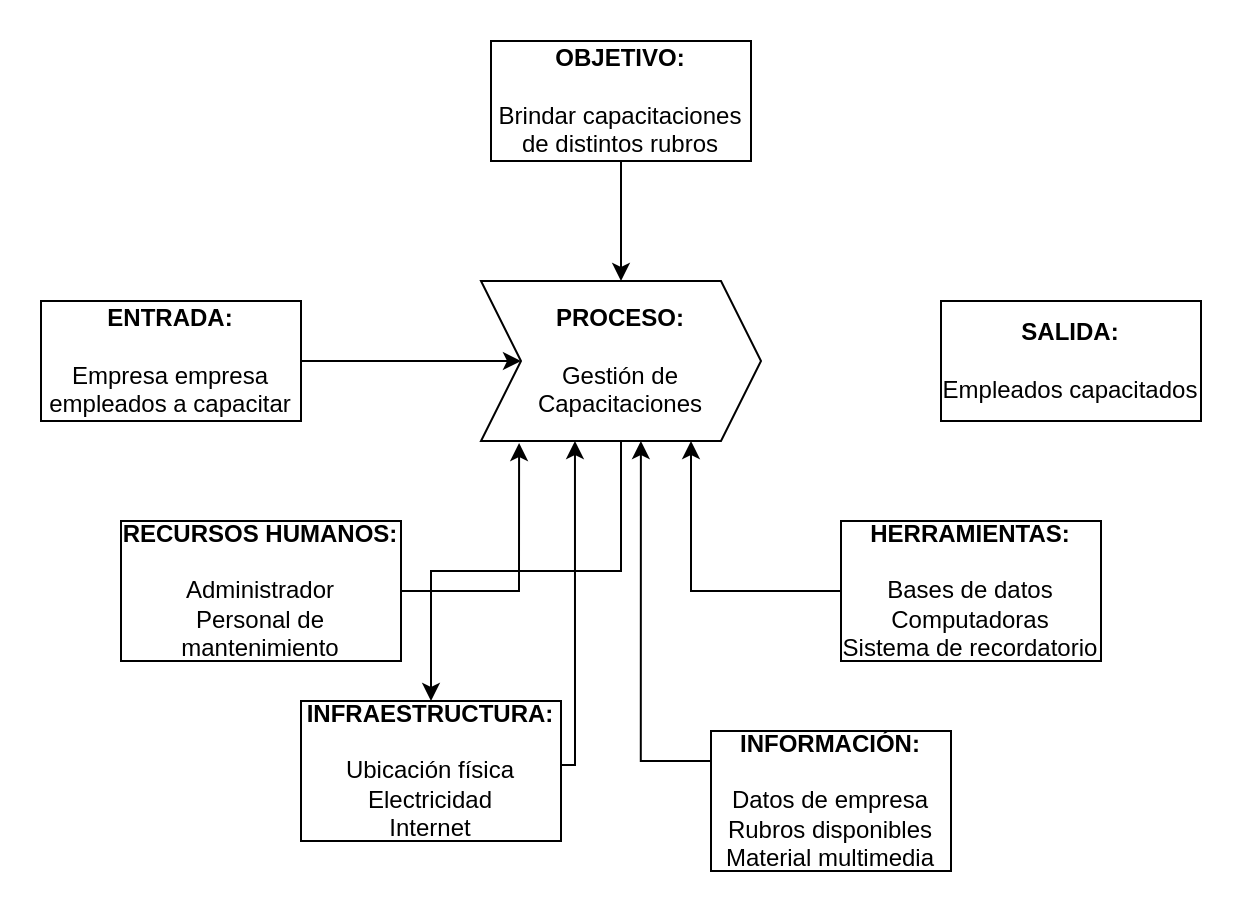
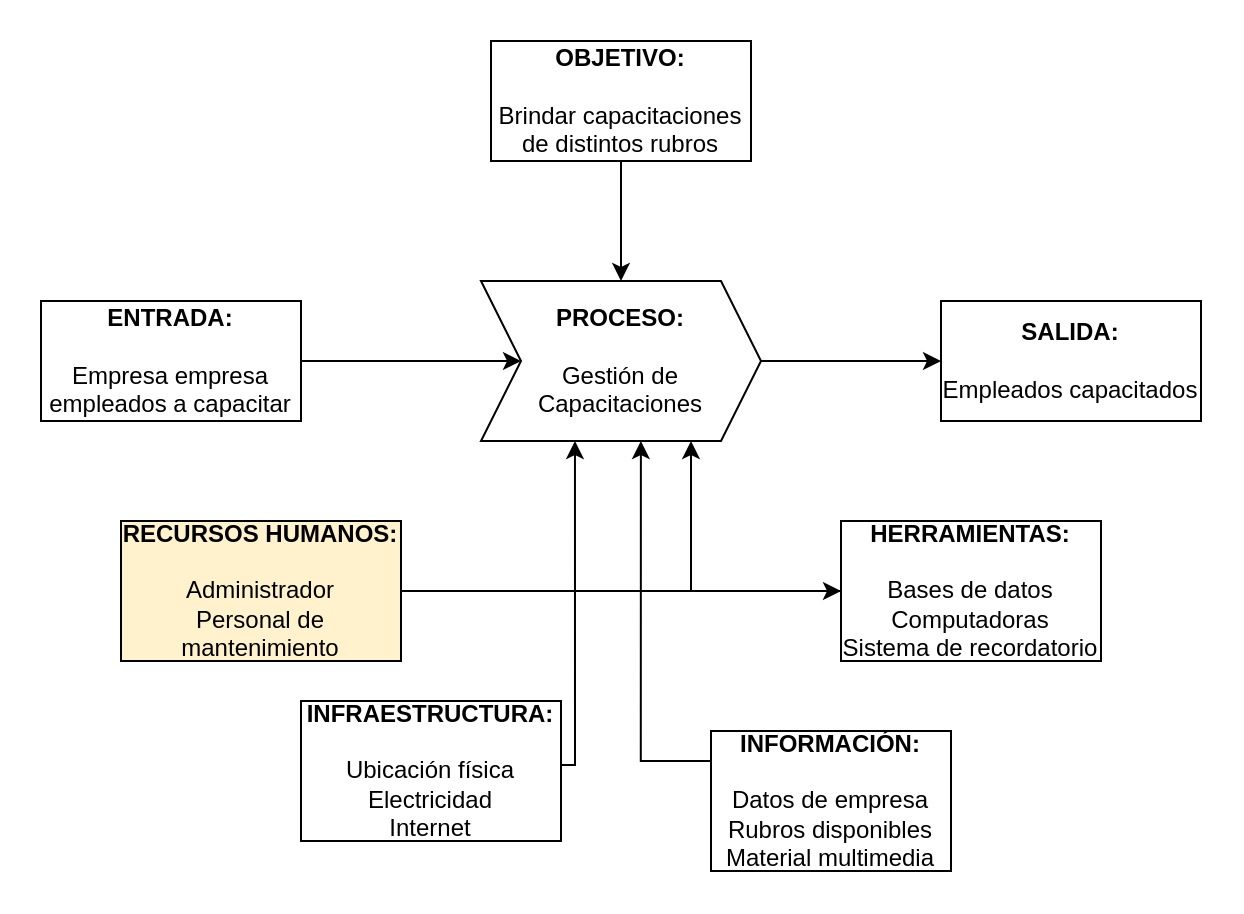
- <mxCell id="15" style="edgeStyle=orthogonalEdgeStyle;rounded=0;orthogonalLoop=1;jettySize=auto;html=1;entryX=0.136;entryY=1.013;entryDx=0;entryDy=0;entryPerimeter=0;" edge="1" parent="1" source="9" target="3"><mxGeometry relative="1" as="geometry" /></mxCell>
+ <mxCell id="15" style="edgeStyle=orthogonalEdgeStyle;rounded=0;orthogonalLoop=1;jettySize=auto;html=1;" edge="1" parent="1" source="9" target="11"><mxGeometry relative="1" as="geometry" /></mxCell>
- <mxCell id="2" style="edgeStyle=orthogonalEdgeStyle;rounded=0;orthogonalLoop=1;jettySize=auto;html=1;" edge="1" parent="1" source="3" target="14"><mxGeometry relative="1" as="geometry" /></mxCell>
+ <mxCell id="2" style="edgeStyle=orthogonalEdgeStyle;rounded=0;orthogonalLoop=1;jettySize=auto;html=1;entryX=0;entryY=0.5;entryDx=0;entryDy=0;" edge="1" parent="1" source="3" target="6"><mxGeometry relative="1" as="geometry" /></mxCell>
- <mxCell id="9" value="&lt;b&gt;RECURSOS HUMANOS:&lt;/b&gt;&lt;div&gt;&lt;br&gt;&lt;/div&gt;&lt;div&gt;Administrador&lt;/div&gt;&lt;div&gt;Personal de mantenimiento&lt;/div&gt;" style="rounded=0;whiteSpace=wrap;html=1;" vertex="1" parent="1"><mxGeometry x="60" y="260" width="140" height="70" as="geometry" /></mxCell>
+ <mxCell id="9" value="&lt;b&gt;RECURSOS HUMANOS:&lt;/b&gt;&lt;div&gt;&lt;br&gt;&lt;/div&gt;&lt;div&gt;Administrador&lt;/div&gt;&lt;div&gt;Personal de mantenimiento&lt;/div&gt;" style="rounded=0;whiteSpace=wrap;html=1;fillColor=#fff2cc;" vertex="1" parent="1"><mxGeometry x="60" y="260" width="140" height="70" as="geometry" /></mxCell>
